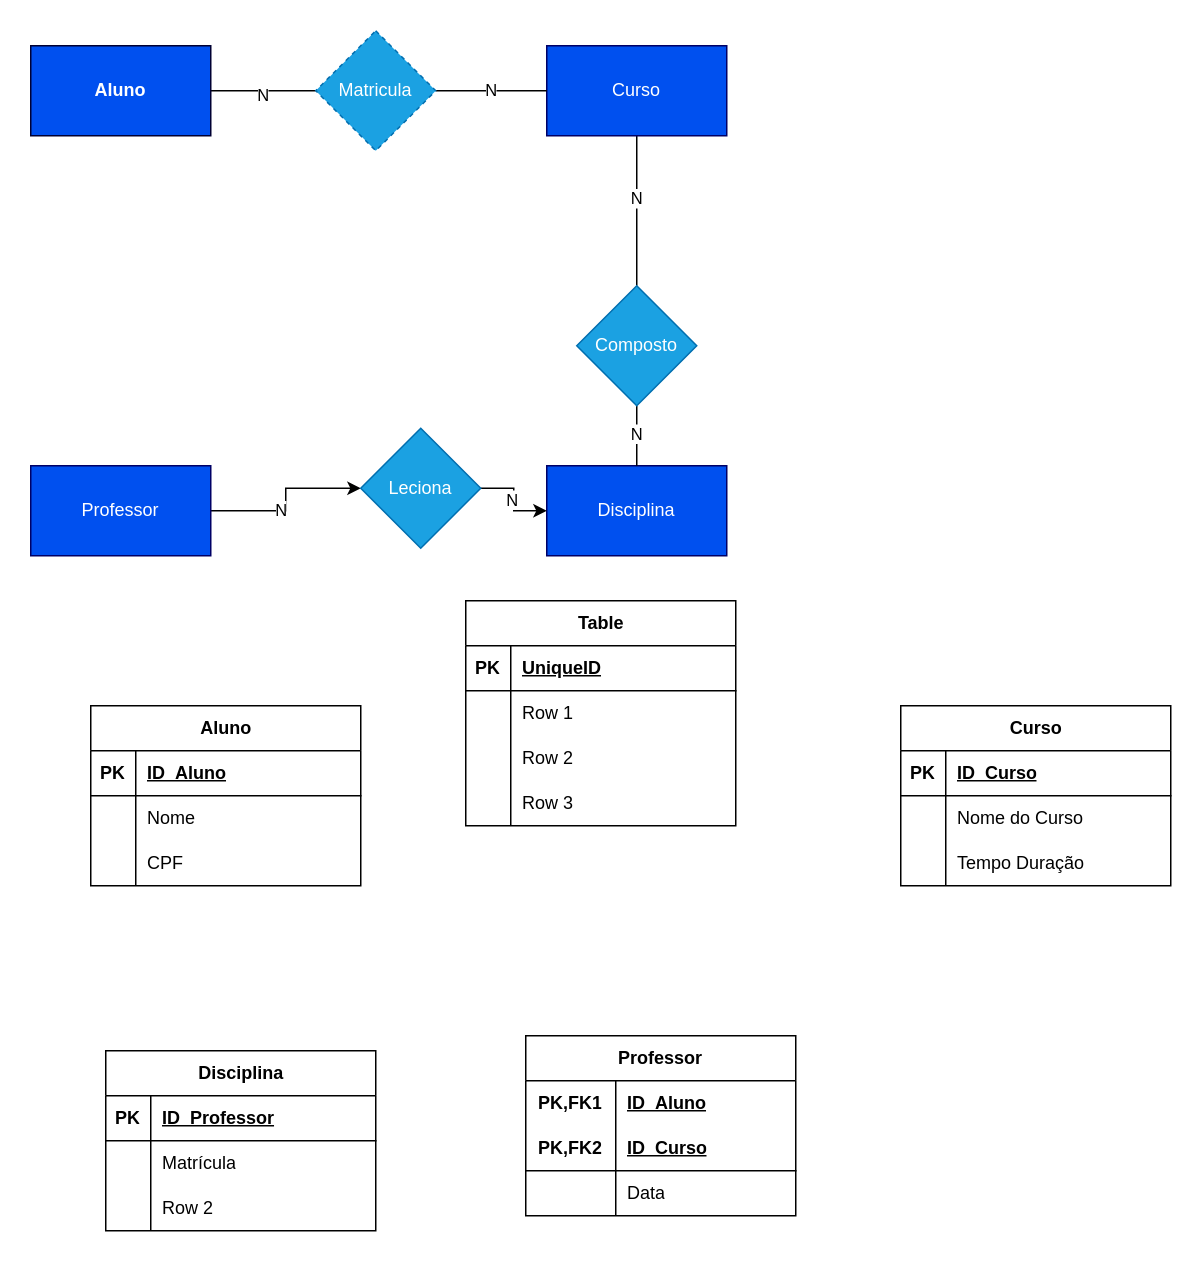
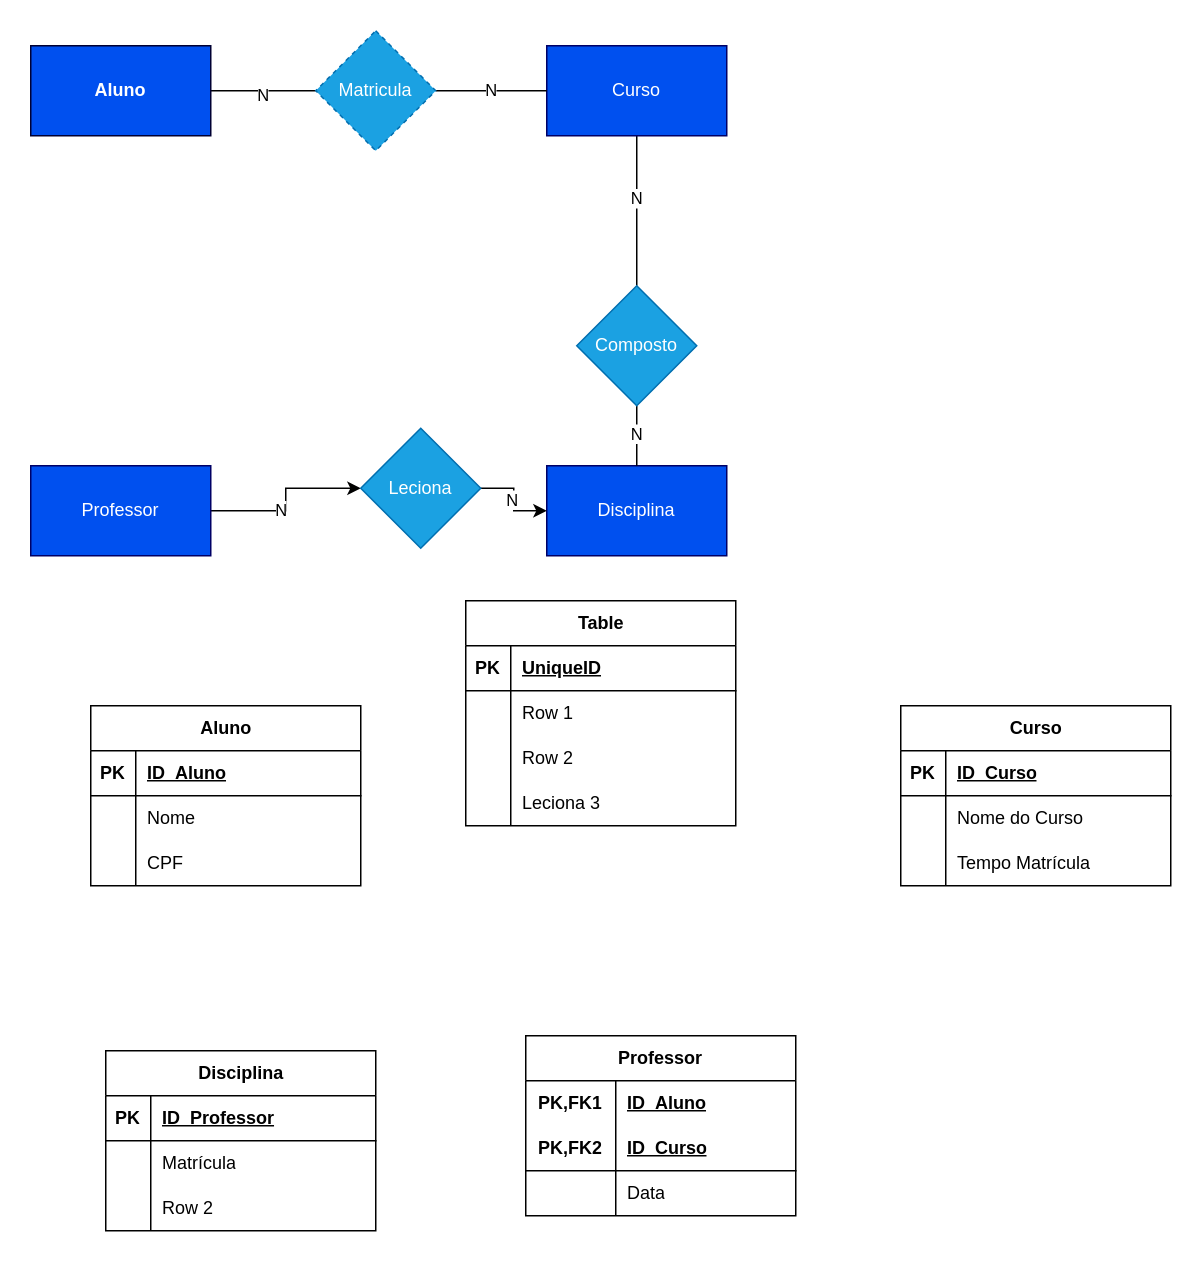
- <mxCell id="73" value="Row 3" style="shape=partialRectangle;connectable=0;fillColor=none;top=0;left=0;bottom=0;right=0;align=left;spacingLeft=6;overflow=hidden;whiteSpace=wrap;html=1;" vertex="1" parent="71"><mxGeometry x="30" width="150" height="30" as="geometry"><mxRectangle width="150" height="30" as="alternateBounds" /></mxGeometry></mxCell>
+ <mxCell id="73" value="Leciona 3" style="shape=partialRectangle;connectable=0;fillColor=none;top=0;left=0;bottom=0;right=0;align=left;spacingLeft=6;overflow=hidden;whiteSpace=wrap;html=1;" vertex="1" parent="71"><mxGeometry x="30" width="150" height="30" as="geometry"><mxRectangle width="150" height="30" as="alternateBounds" /></mxGeometry></mxCell>
- <mxCell id="40" value="Tempo Duração" style="shape=partialRectangle;connectable=0;fillColor=none;top=0;left=0;bottom=0;right=0;align=left;spacingLeft=6;overflow=hidden;whiteSpace=wrap;html=1;" vertex="1" parent="38"><mxGeometry x="30" width="150" height="30" as="geometry"><mxRectangle width="150" height="30" as="alternateBounds" /></mxGeometry></mxCell>
+ <mxCell id="40" value="Tempo Matrícula" style="shape=partialRectangle;connectable=0;fillColor=none;top=0;left=0;bottom=0;right=0;align=left;spacingLeft=6;overflow=hidden;whiteSpace=wrap;html=1;" vertex="1" parent="38"><mxGeometry x="30" width="150" height="30" as="geometry"><mxRectangle width="150" height="30" as="alternateBounds" /></mxGeometry></mxCell>
